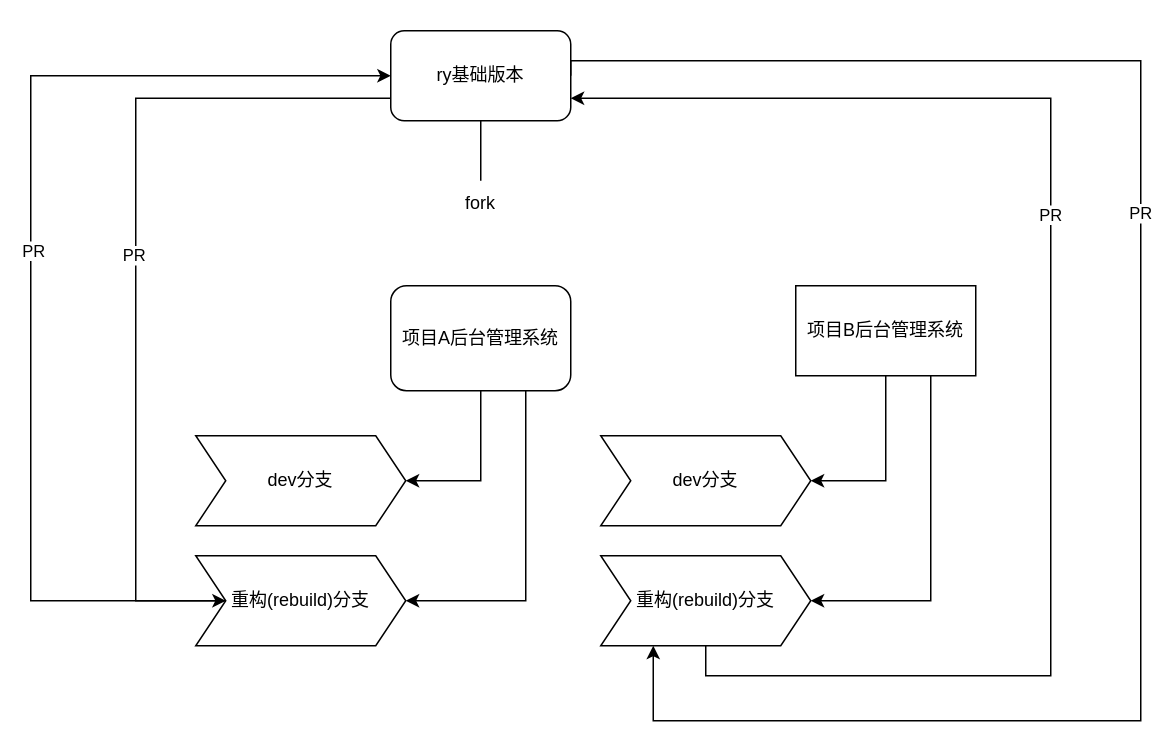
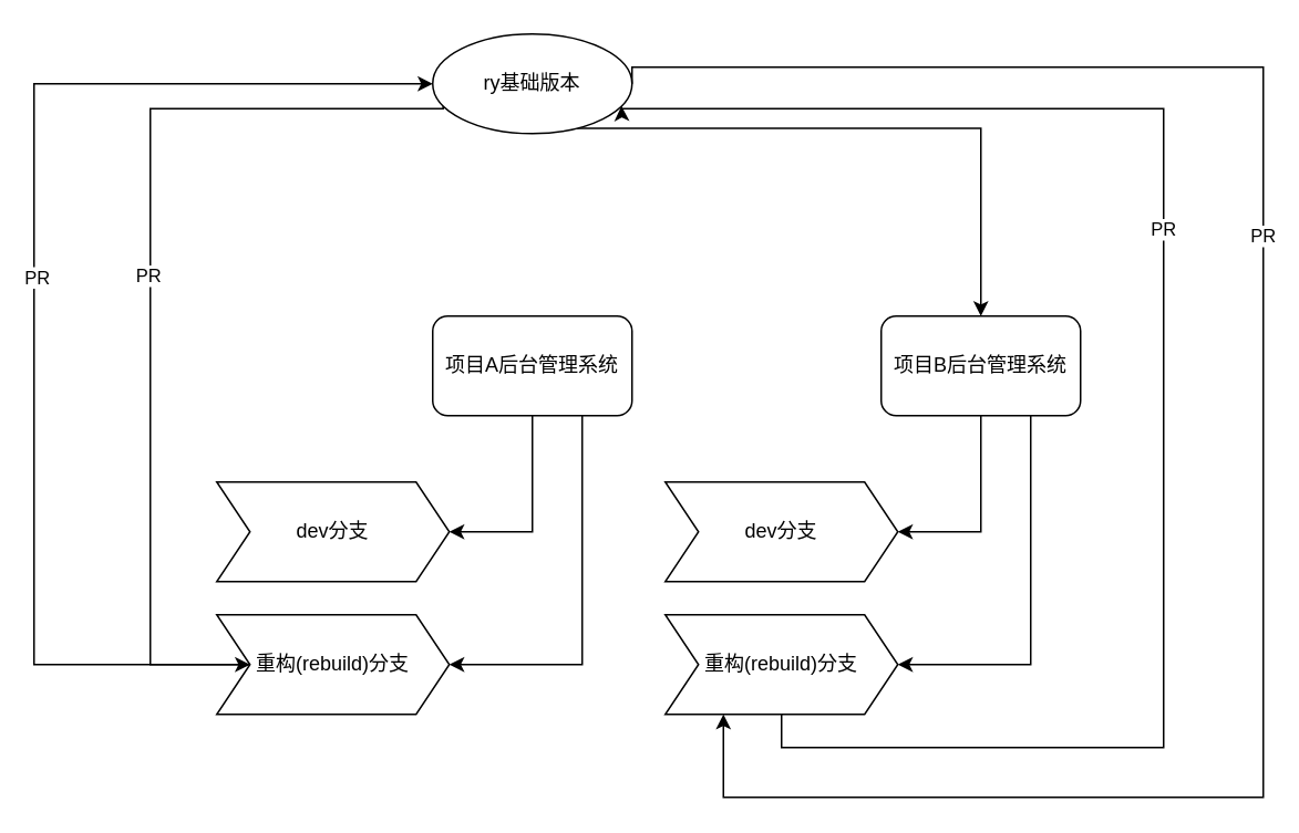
- <mxCell id="7" value="ry基础版本" style="rounded=1;whiteSpace=wrap;html=1;" parent="1" vertex="1"><mxGeometry x="260" y="20" width="120" height="60" as="geometry" /></mxCell>
+ <mxCell id="7" value="ry基础版本" style="ellipse;whiteSpace=wrap;html=1;" parent="1" vertex="1"><mxGeometry x="260" y="20" width="120" height="60" as="geometry" /></mxCell>
+ <mxCell id="2" style="edgeStyle=orthogonalEdgeStyle;rounded=0;orthogonalLoop=1;jettySize=auto;html=1;exitX=0.75;exitY=1;exitDx=0;exitDy=0;" edge="1" parent="1" source="7" target="19"><mxGeometry relative="1" as="geometry" /></mxCell>
- <mxCell id="12" value="" style="edgeStyle=orthogonalEdgeStyle;rounded=0;orthogonalLoop=1;jettySize=auto;html=1;exitX=0.5;exitY=1;exitDx=0;exitDy=0;endArrow=none;" parent="1" source="7" target="11" edge="1"><mxGeometry relative="1" as="geometry"><mxPoint x="320" y="80" as="sourcePoint" /><mxPoint x="320" y="190" as="targetPoint" /></mxGeometry></mxCell>
- <mxCell id="11" value="fork" style="text;html=1;strokeColor=none;fillColor=none;align=center;verticalAlign=middle;whiteSpace=wrap;rounded=0;" parent="1" vertex="1"><mxGeometry x="290" y="120" width="60" height="30" as="geometry" /></mxCell>
- <mxCell id="19" value="项目B后台管理系统" style="whiteSpace=wrap;html=1;rounded=0;" vertex="1" parent="1"><mxGeometry x="530" y="190" width="120" height="60" as="geometry" /></mxCell>
+ <mxCell id="19" value="项目B后台管理系统" style="rounded=1;whiteSpace=wrap;html=1;" vertex="1" parent="1"><mxGeometry x="530" y="190" width="120" height="60" as="geometry" /></mxCell>
- <mxCell id="10" value="项目A后台管理系统" style="rounded=1;whiteSpace=wrap;html=1;" parent="1" vertex="1"><mxGeometry x="260" y="190" width="120" height="70" as="geometry" /></mxCell>
+ <mxCell id="10" value="项目A后台管理系统" style="rounded=1;whiteSpace=wrap;html=1;" parent="1" vertex="1"><mxGeometry x="260" y="190" width="120" height="60" as="geometry" /></mxCell>
